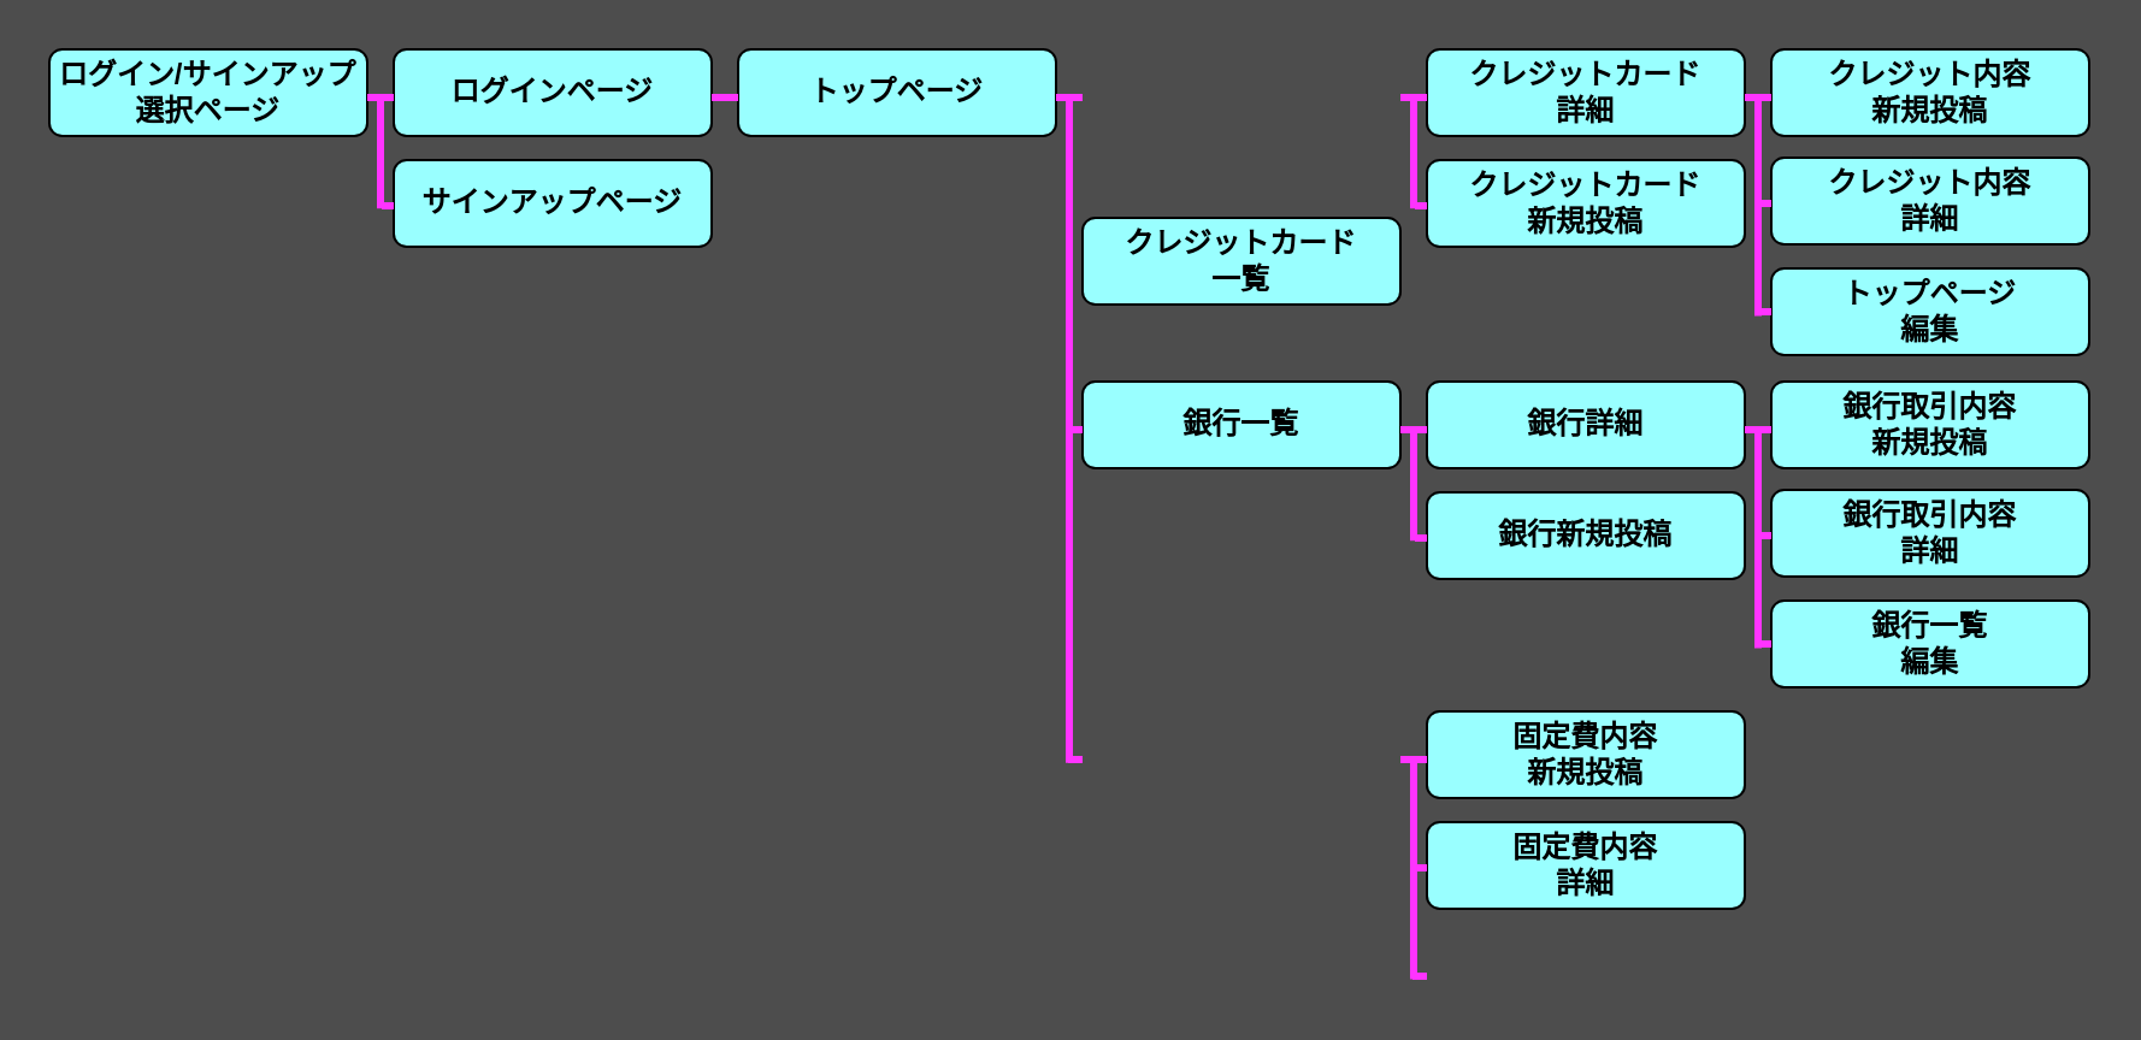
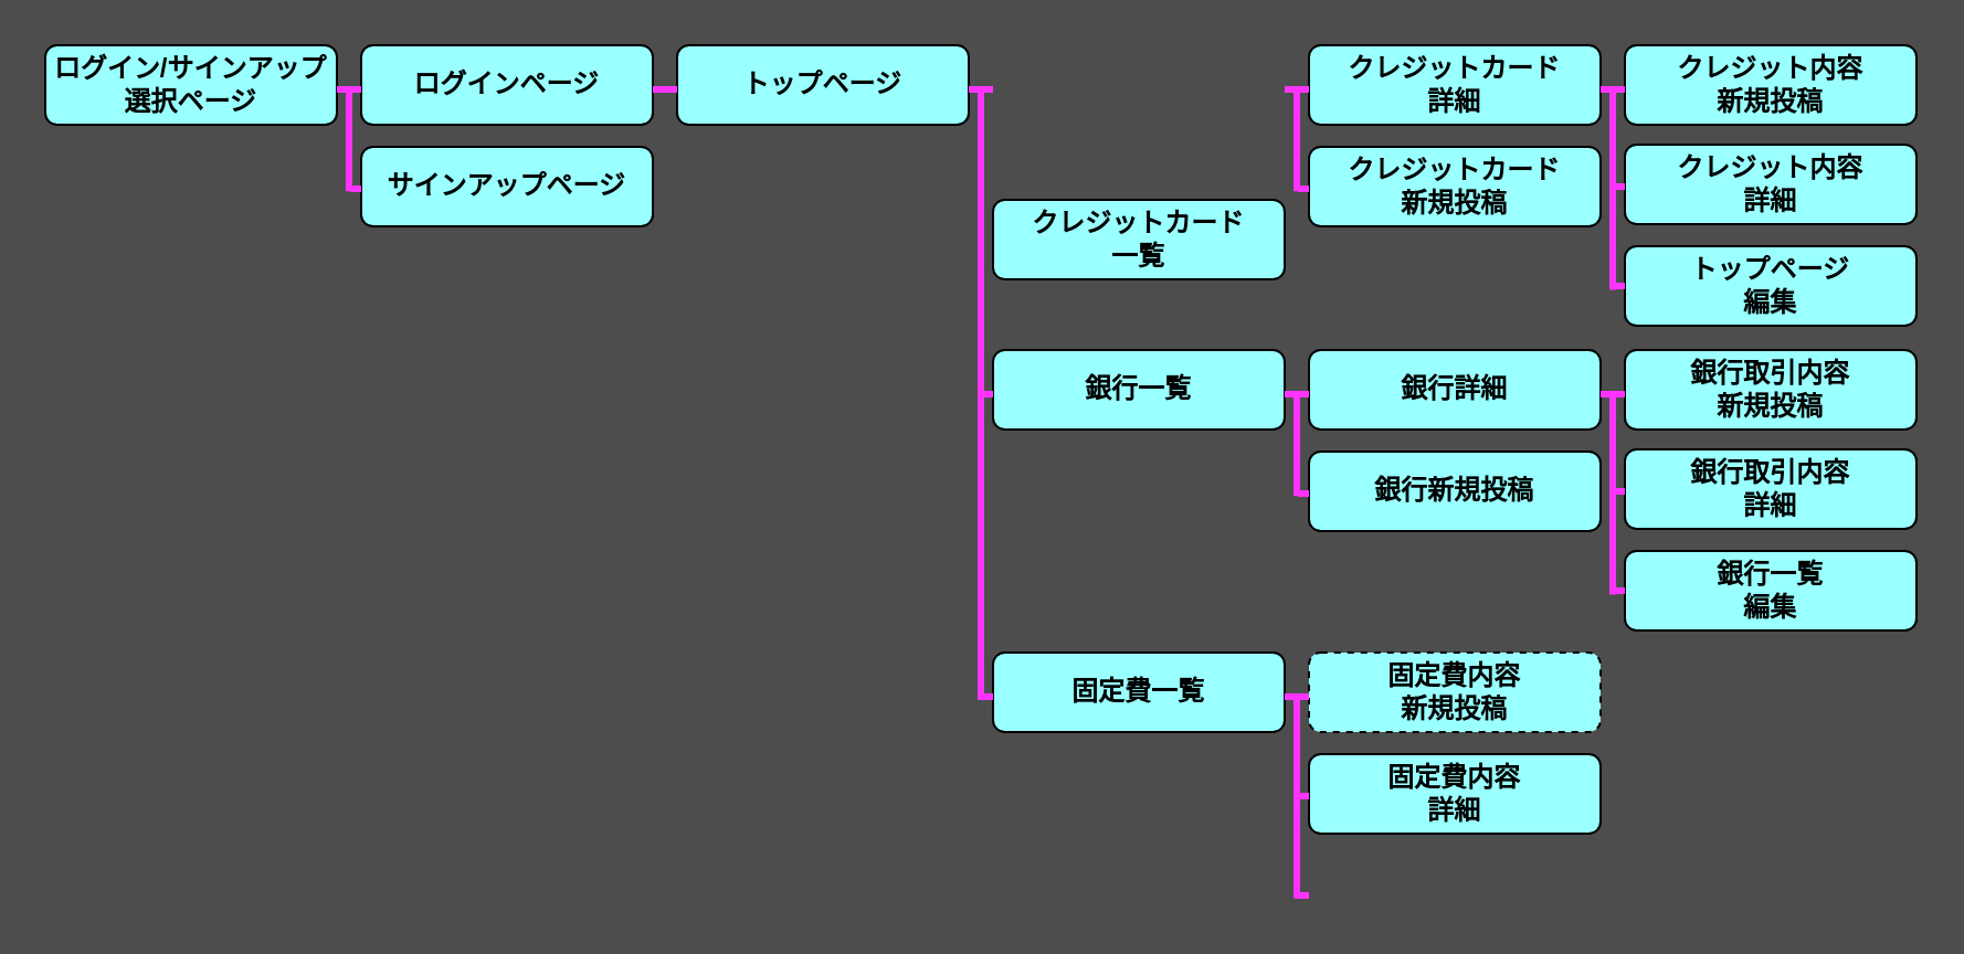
+ <mxCell id="35" value="固定費一覧" style="rounded=1;whiteSpace=wrap;html=1;fillColor=#99FFFF;fontStyle=1" vertex="1" parent="1"><mxGeometry x="449" y="295" width="132" height="36" as="geometry" /></mxCell>
- <mxCell id="36" value="固定費内容&lt;br&gt;新規投稿" style="rounded=1;whiteSpace=wrap;html=1;fillColor=#99FFFF;fontStyle=1" vertex="1" parent="1"><mxGeometry x="592" y="295" width="132" height="36" as="geometry" /></mxCell>
+ <mxCell id="36" value="固定費内容&lt;br&gt;新規投稿" style="rounded=1;whiteSpace=wrap;html=1;fillColor=#99FFFF;fontStyle=1;dashed=1;" vertex="1" parent="1"><mxGeometry x="592" y="295" width="132" height="36" as="geometry" /></mxCell>
